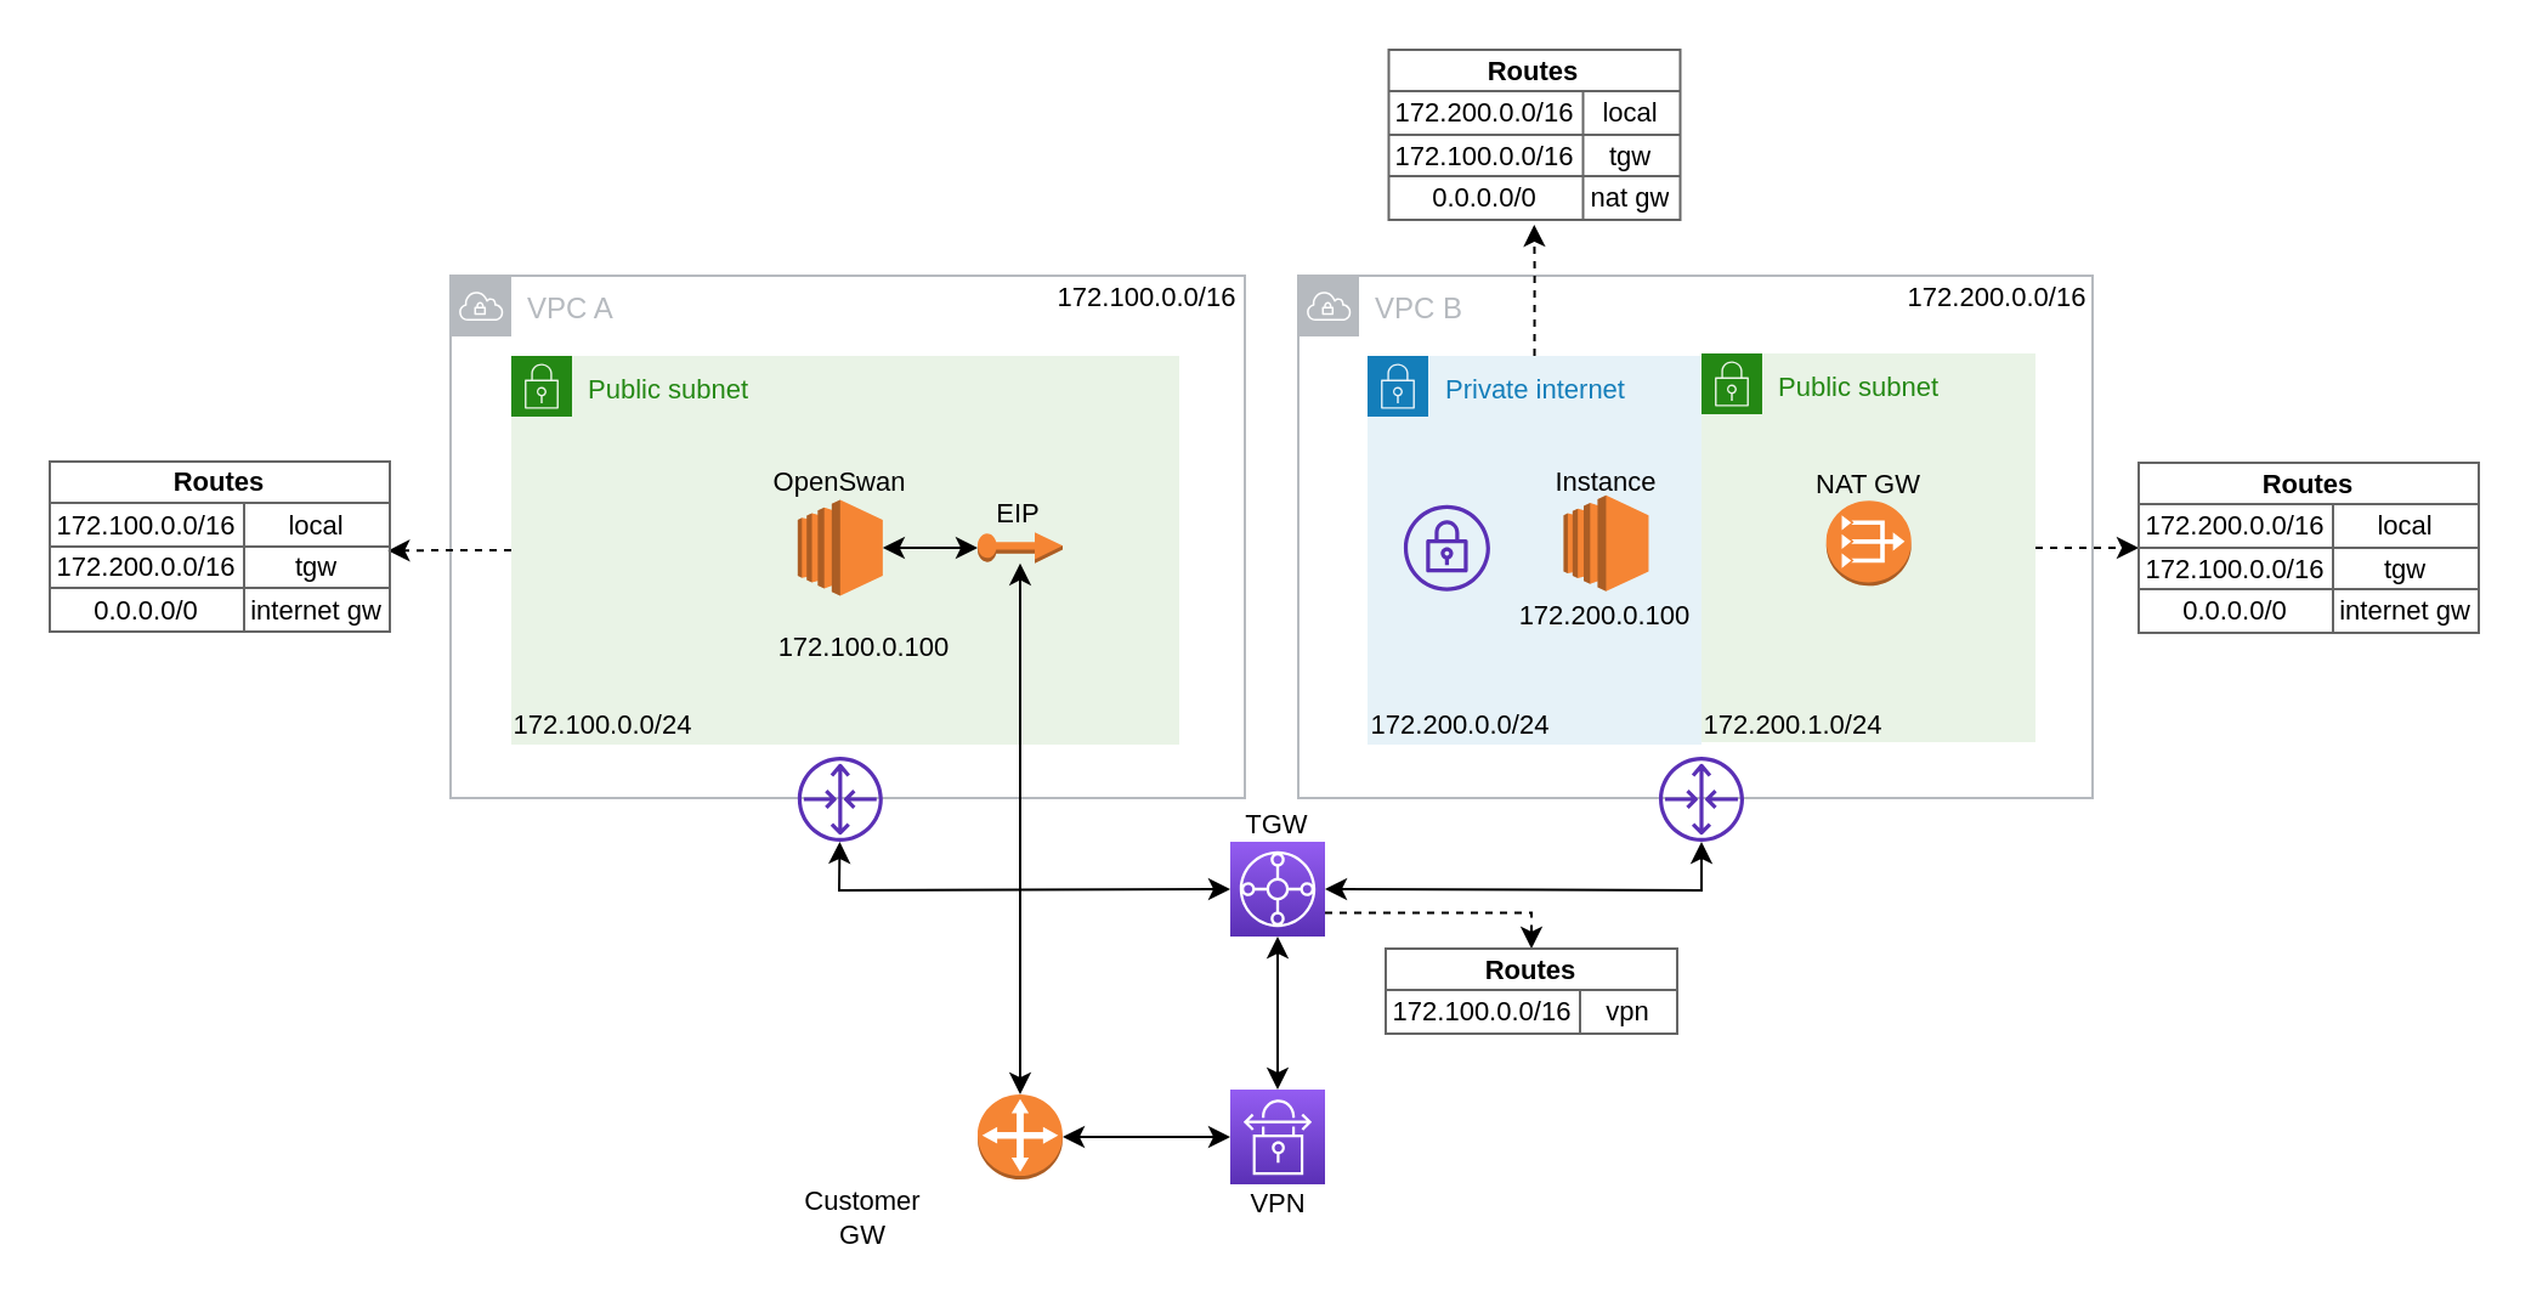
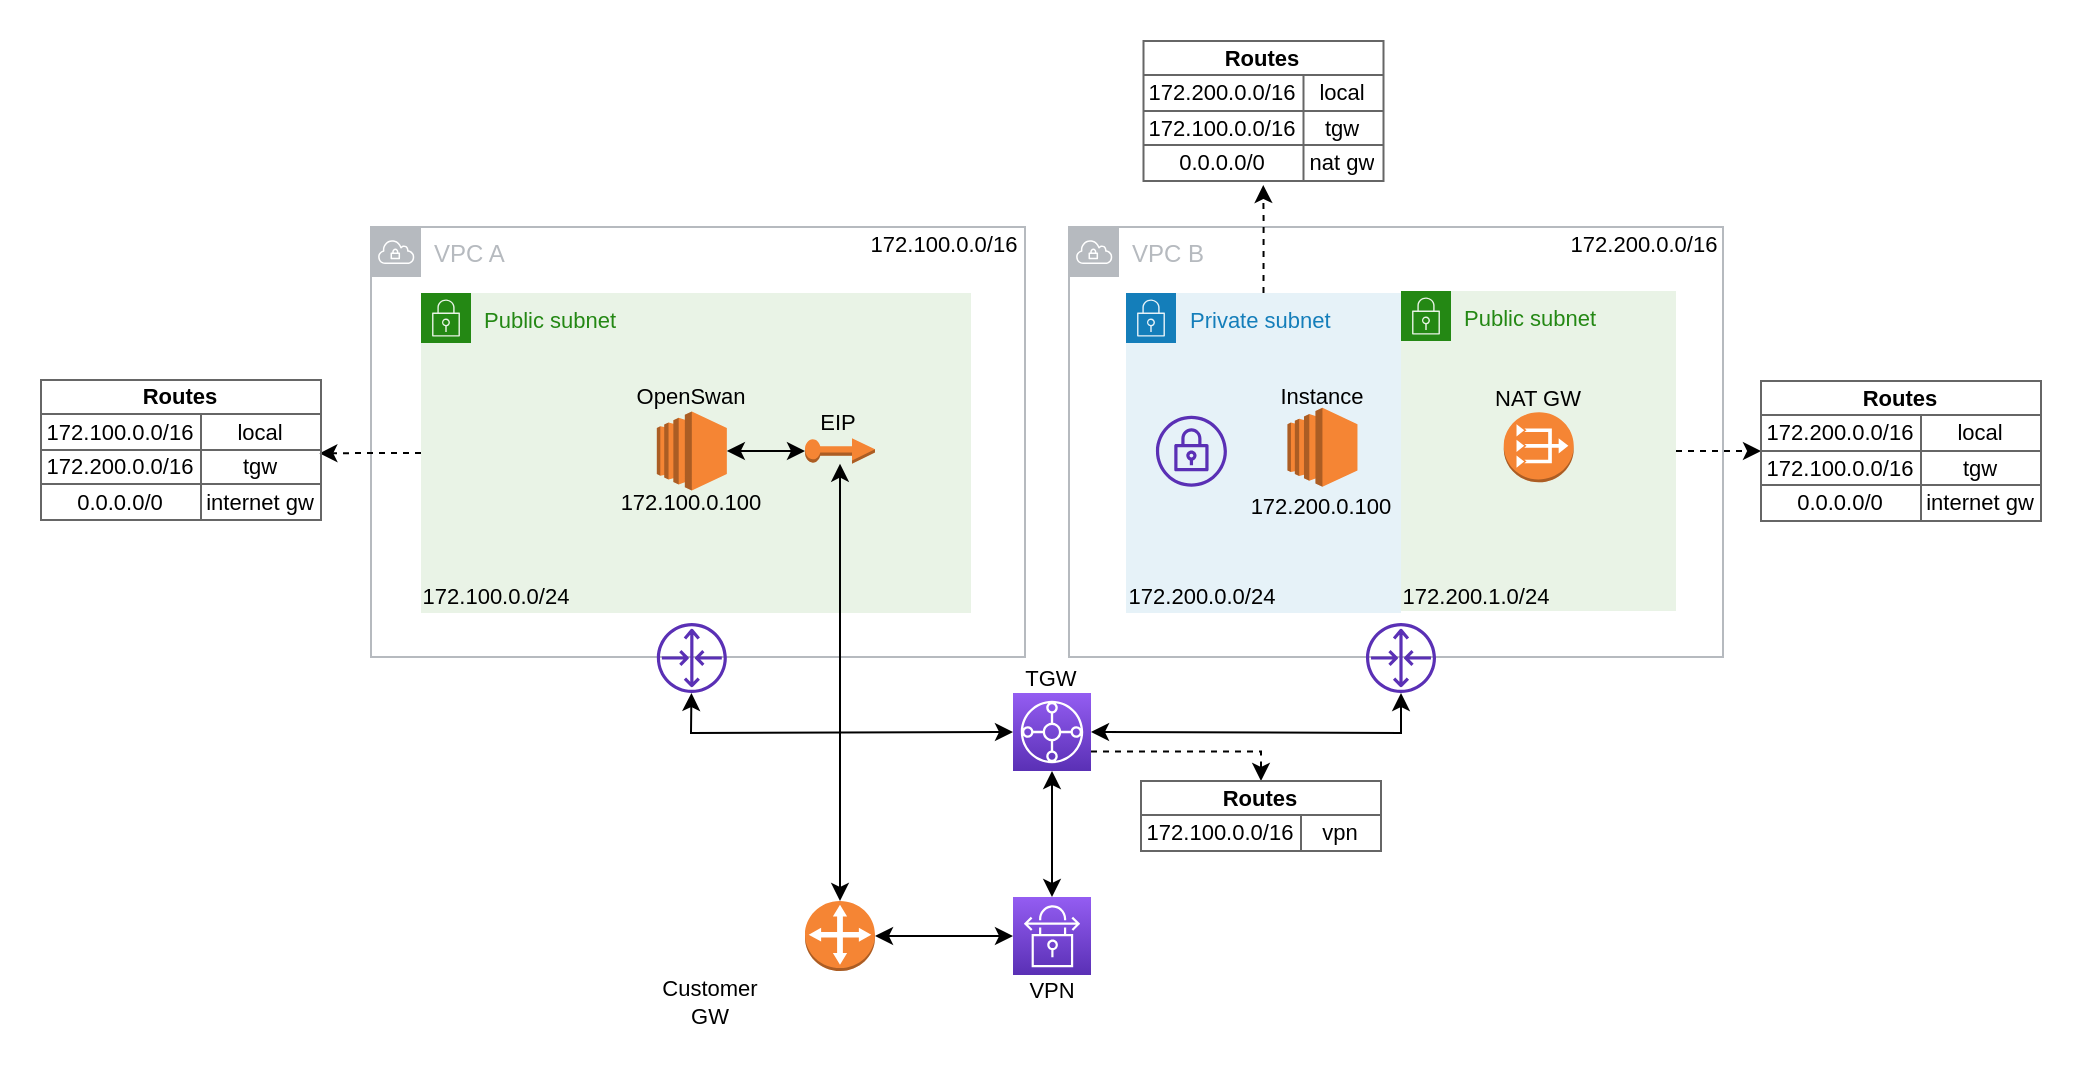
- <mxCell id="6" value="&lt;font style=&quot;font-size: 11px&quot;&gt;Private internet&lt;/font&gt;" style="points=[[0,0],[0.25,0],[0.5,0],[0.75,0],[1,0],[1,0.25],[1,0.5],[1,0.75],[1,1],[0.75,1],[0.5,1],[0.25,1],[0,1],[0,0.75],[0,0.5],[0,0.25]];outlineConnect=0;gradientColor=none;html=1;whiteSpace=wrap;fontSize=12;fontStyle=0;shape=mxgraph.aws4.group;grIcon=mxgraph.aws4.group_security_group;grStroke=0;strokeColor=#147EBA;fillColor=#E6F2F8;verticalAlign=top;align=left;spacingLeft=30;fontColor=#147EBA;dashed=0;" parent="1" vertex="1"><mxGeometry x="562.5" y="146" width="137.5" height="160" as="geometry" /></mxCell>
+ <mxCell id="6" value="&lt;font style=&quot;font-size: 11px&quot;&gt;Private subnet&lt;/font&gt;" style="points=[[0,0],[0.25,0],[0.5,0],[0.75,0],[1,0],[1,0.25],[1,0.5],[1,0.75],[1,1],[0.75,1],[0.5,1],[0.25,1],[0,1],[0,0.75],[0,0.5],[0,0.25]];outlineConnect=0;gradientColor=none;html=1;whiteSpace=wrap;fontSize=12;fontStyle=0;shape=mxgraph.aws4.group;grIcon=mxgraph.aws4.group_security_group;grStroke=0;strokeColor=#147EBA;fillColor=#E6F2F8;verticalAlign=top;align=left;spacingLeft=30;fontColor=#147EBA;dashed=0;" parent="1" vertex="1"><mxGeometry x="562.5" y="146" width="137.5" height="160" as="geometry" /></mxCell>
- <mxCell id="24" value="172.100.0.100" style="text;html=1;strokeColor=none;fillColor=none;align=center;verticalAlign=middle;whiteSpace=wrap;rounded=0;fontSize=11;" parent="1" vertex="1"><mxGeometry x="317.9" y="259.75" width="75.04" height="12.5" as="geometry" /></mxCell>
+ <mxCell id="24" value="172.100.0.100" style="text;html=1;strokeColor=none;fillColor=none;align=center;verticalAlign=middle;whiteSpace=wrap;rounded=0;fontSize=11;" parent="1" vertex="1"><mxGeometry x="307.9" y="244.75" width="75.04" height="12.5" as="geometry" /></mxCell>
